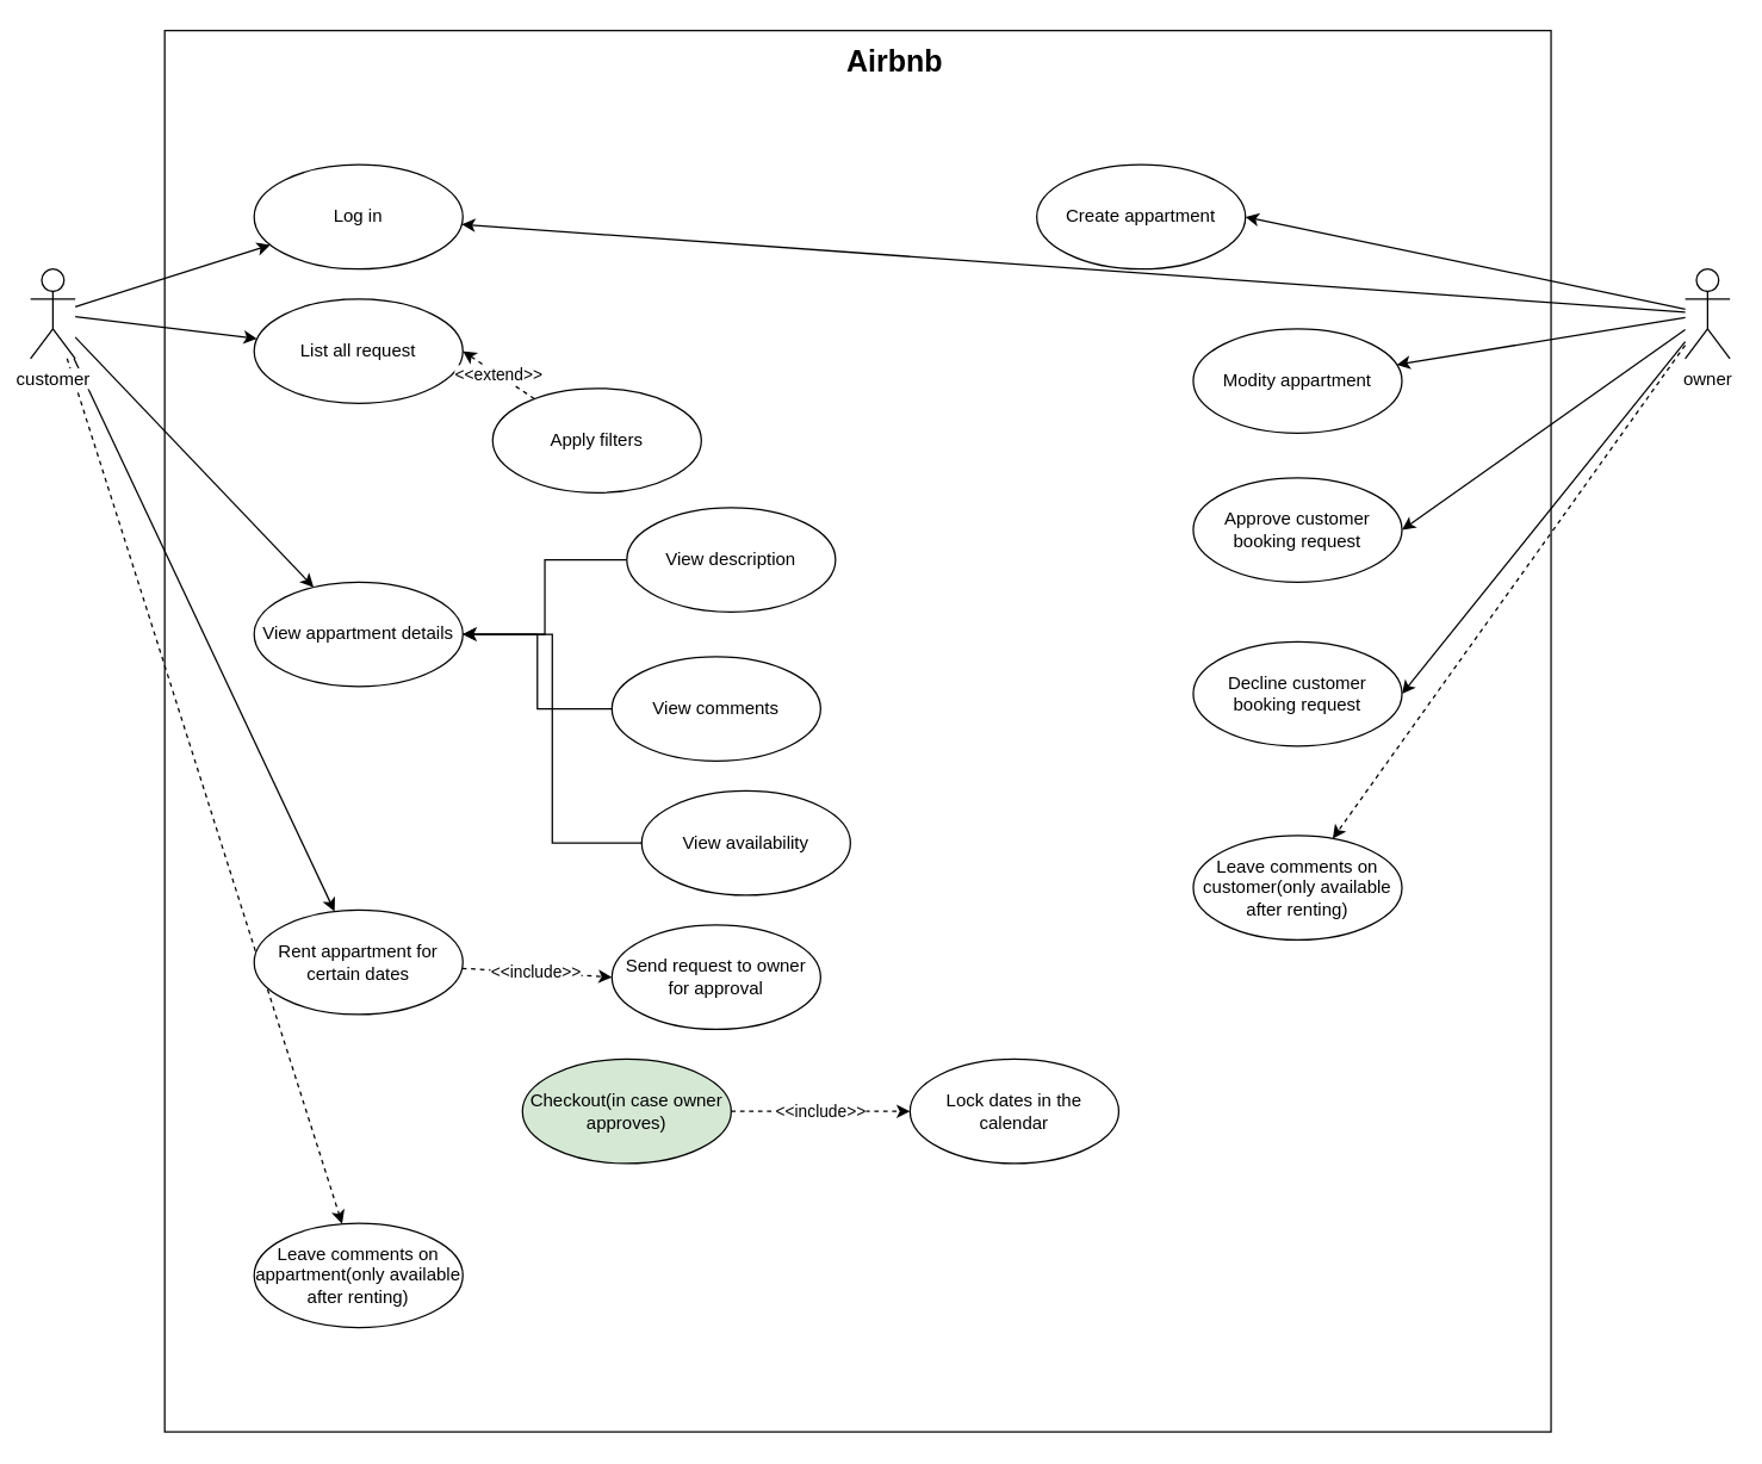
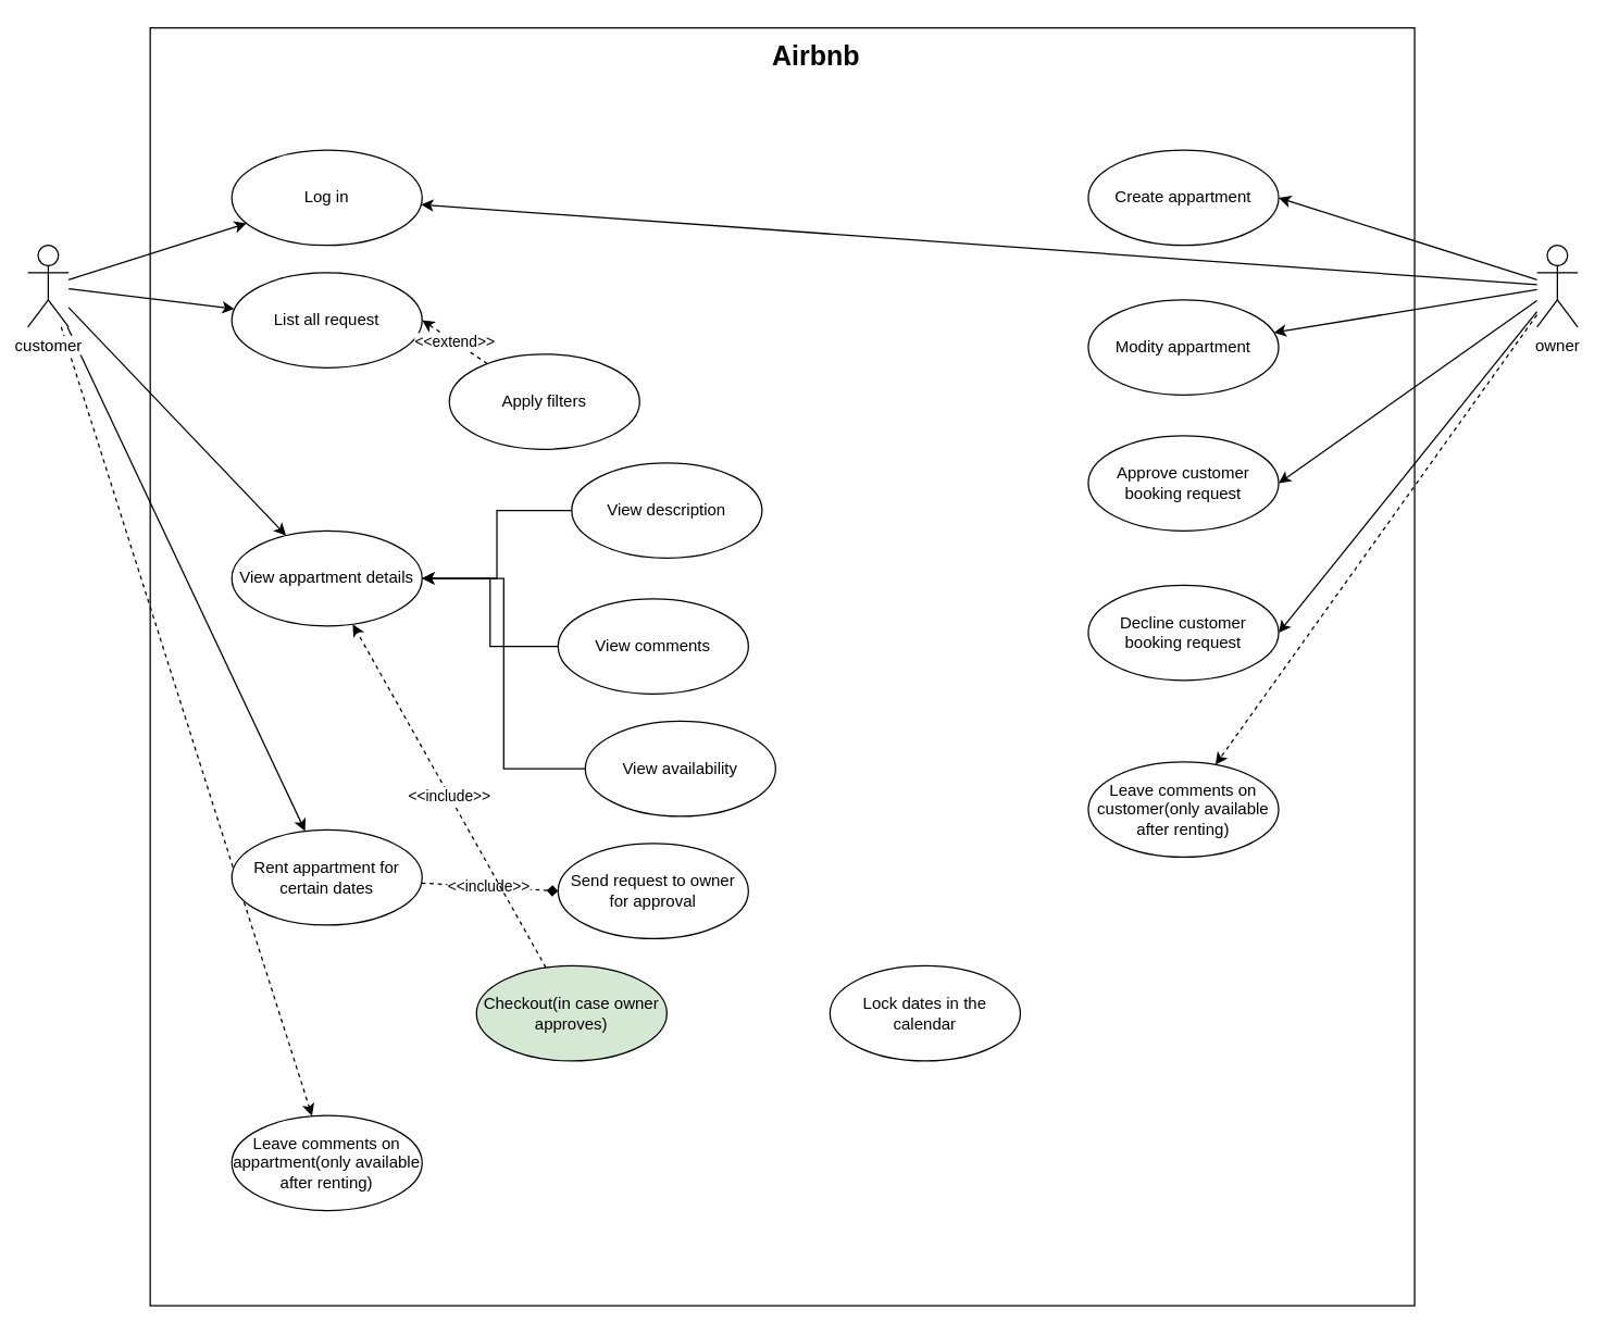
- <mxCell id="31" value="Create appartment" style="ellipse;whiteSpace=wrap;html=1;" vertex="1" parent="1"><mxGeometry x="695" y="110" width="140" height="70" as="geometry" /></mxCell>
+ <mxCell id="31" value="Create appartment" style="ellipse;whiteSpace=wrap;html=1;" vertex="1" parent="1"><mxGeometry x="800" y="110" width="140" height="70" as="geometry" /></mxCell>
- <mxCell id="22" value="&amp;lt;&amp;lt;include&amp;gt;&amp;gt;" style="edgeStyle=none;rounded=0;orthogonalLoop=1;jettySize=auto;html=1;entryX=0;entryY=0.5;entryDx=0;entryDy=0;dashed=1;" edge="1" parent="1" source="23" target="30"><mxGeometry relative="1" as="geometry"><mxPoint x="340" y="645" as="targetPoint" /></mxGeometry></mxCell>
+ <mxCell id="22" value="&amp;lt;&amp;lt;include&amp;gt;&amp;gt;" style="edgeStyle=none;rounded=0;orthogonalLoop=1;jettySize=auto;html=1;entryX=0;entryY=0.5;entryDx=0;entryDy=0;dashed=1;endArrow=diamond;" edge="1" parent="1" source="23" target="30"><mxGeometry relative="1" as="geometry"><mxPoint x="340" y="645" as="targetPoint" /></mxGeometry></mxCell>
- <mxCell id="34" value="&amp;lt;&amp;lt;include&amp;gt;&amp;gt;" style="edgeStyle=none;rounded=0;orthogonalLoop=1;jettySize=auto;html=1;entryX=0;entryY=0.5;entryDx=0;entryDy=0;dashed=1;" edge="1" parent="1" source="35" target="37"><mxGeometry relative="1" as="geometry" /></mxCell>
+ <mxCell id="34" value="&amp;lt;&amp;lt;include&amp;gt;&amp;gt;" style="edgeStyle=none;rounded=0;orthogonalLoop=1;jettySize=auto;html=1;dashed=1;" edge="1" parent="1" source="35" target="21"><mxGeometry relative="1" as="geometry" /></mxCell>
